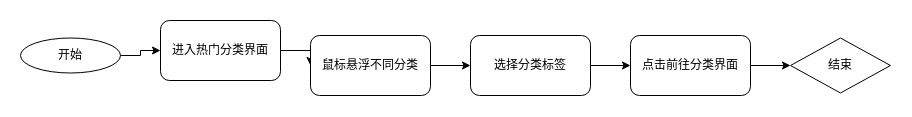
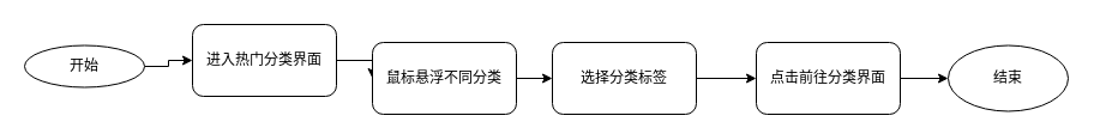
- <mxCell id="7" value="选择分类标签" style="rounded=1;whiteSpace=wrap;html=1;" vertex="1" parent="1"><mxGeometry x="470" y="35" width="120" height="60" as="geometry" /></mxCell>
+ <mxCell id="7" value="选择分类标签" style="rounded=1;whiteSpace=wrap;html=1;" vertex="1" parent="1"><mxGeometry x="460" y="35" width="120" height="60" as="geometry" /></mxCell>
- <mxCell id="12" value="结束" style="rhombus;whiteSpace=wrap;html=1;" vertex="1" parent="1"><mxGeometry x="790" y="37.5" width="100" height="55" as="geometry" /></mxCell>
+ <mxCell id="12" value="结束" style="ellipse;whiteSpace=wrap;html=1;" vertex="1" parent="1"><mxGeometry x="790" y="37.5" width="100" height="55" as="geometry" /></mxCell>
